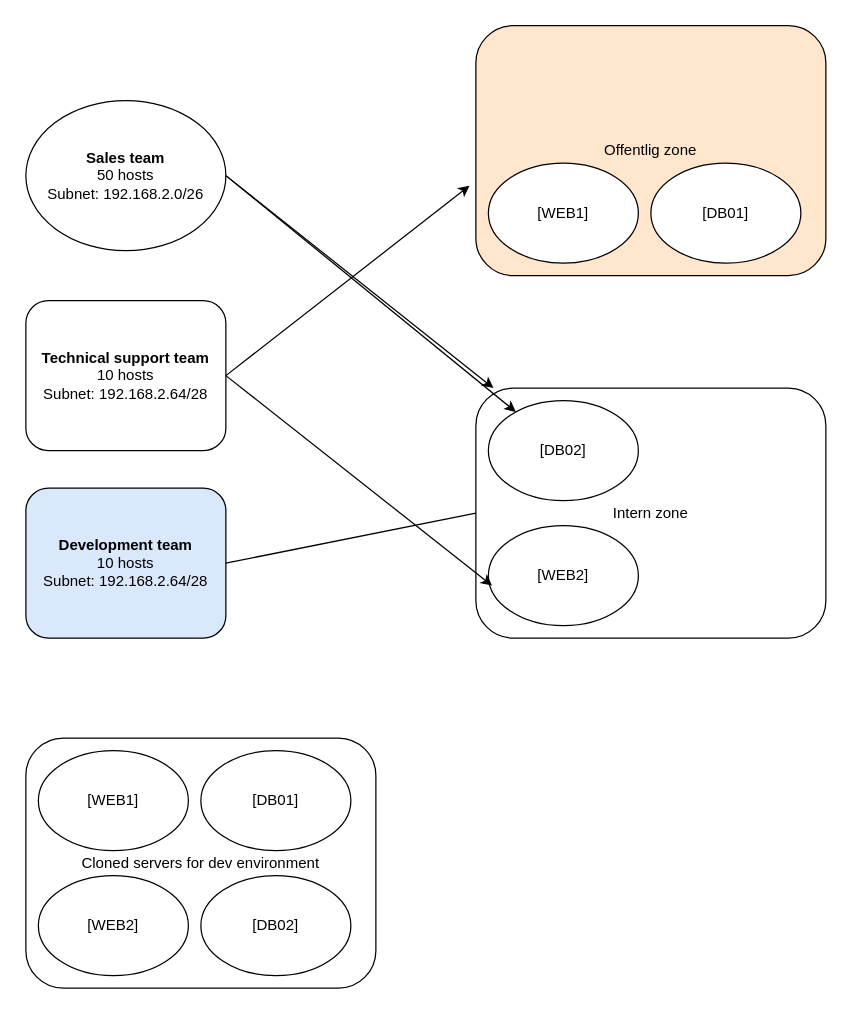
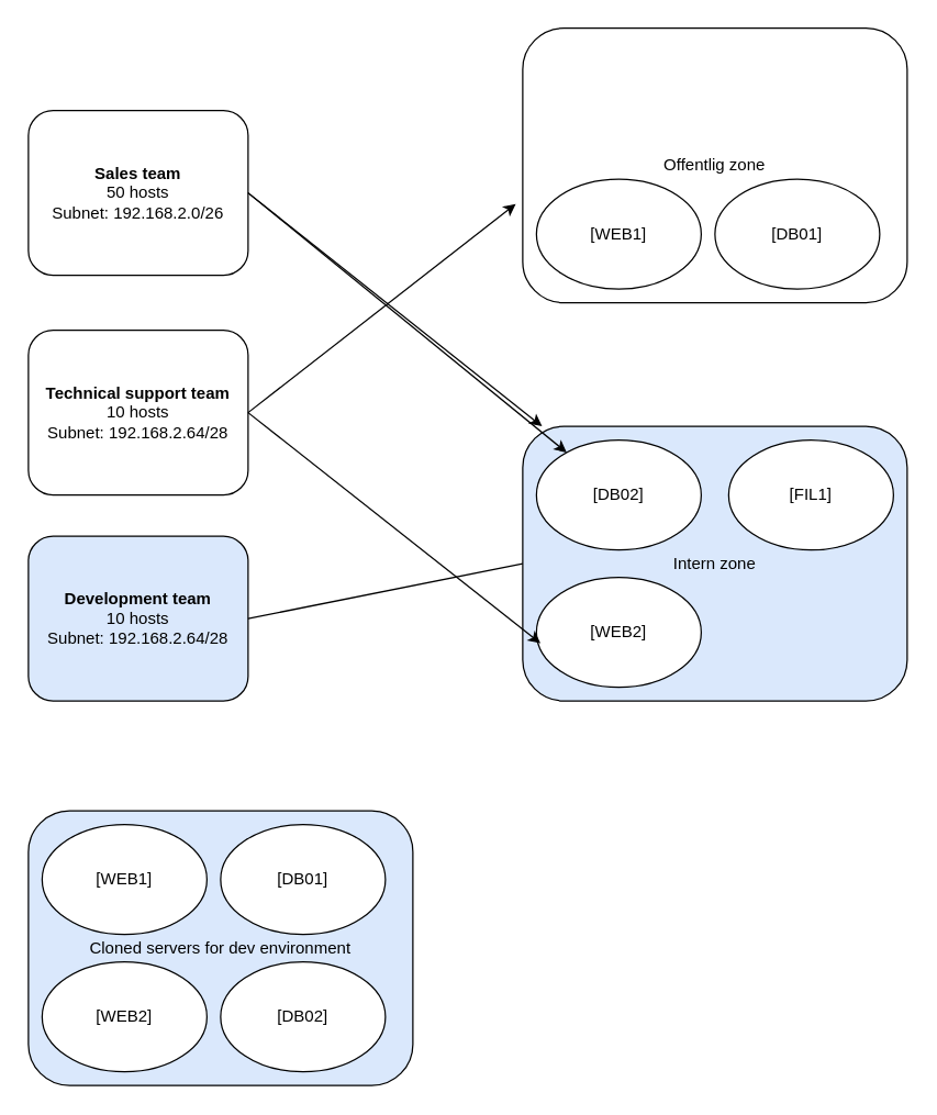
- <mxCell id="2" value="Offentlig zone" style="rounded=1;whiteSpace=wrap;html=1;fillColor=#ffe6cc;" vertex="1" parent="1"><mxGeometry x="380" y="20" width="280" height="200" as="geometry" /></mxCell>
+ <mxCell id="2" value="Offentlig zone" style="rounded=1;whiteSpace=wrap;html=1;" vertex="1" parent="1"><mxGeometry x="380" y="20" width="280" height="200" as="geometry" /></mxCell>
- <mxCell id="9" value="&lt;b&gt;Sales team&lt;br&gt;&lt;/b&gt;50 hosts&lt;br&gt;&lt;span id=&quot;docs-internal-guid-c6f3a797-7fff-40bc-f900-d3e9f847dcf3&quot;&gt;&lt;/span&gt;Subnet: 192.168.2.0/26" style="ellipse;whiteSpace=wrap;html=1;" vertex="1" parent="1"><mxGeometry x="20" y="80" width="160" height="120" as="geometry" /></mxCell>
+ <mxCell id="9" value="&lt;b&gt;Sales team&lt;br&gt;&lt;/b&gt;50 hosts&lt;br&gt;&lt;span id=&quot;docs-internal-guid-c6f3a797-7fff-40bc-f900-d3e9f847dcf3&quot;&gt;&lt;/span&gt;Subnet: 192.168.2.0/26" style="rounded=1;whiteSpace=wrap;html=1;" vertex="1" parent="1"><mxGeometry x="20" y="80" width="160" height="120" as="geometry" /></mxCell>
+ <mxCell id="8" value="[FIL1]" style="ellipse;whiteSpace=wrap;html=1;" vertex="1" parent="1"><mxGeometry x="530" y="320" width="120" height="80" as="geometry" /></mxCell>
- <mxCell id="4" value="Intern zone" style="rounded=1;whiteSpace=wrap;html=1;" vertex="1" parent="1"><mxGeometry x="380" y="310" width="280" height="200" as="geometry" /></mxCell>
+ <mxCell id="4" value="Intern zone" style="rounded=1;whiteSpace=wrap;html=1;fillColor=#dae8fc;" vertex="1" parent="1"><mxGeometry x="380" y="310" width="280" height="200" as="geometry" /></mxCell>
- <mxCell id="16" value="Cloned servers for dev environment" style="rounded=1;whiteSpace=wrap;html=1;" vertex="1" parent="1"><mxGeometry x="20" y="590" width="280" height="200" as="geometry" /></mxCell>
+ <mxCell id="16" value="Cloned servers for dev environment" style="rounded=1;whiteSpace=wrap;html=1;fillColor=#dae8fc;" vertex="1" parent="1"><mxGeometry x="20" y="590" width="280" height="200" as="geometry" /></mxCell>
